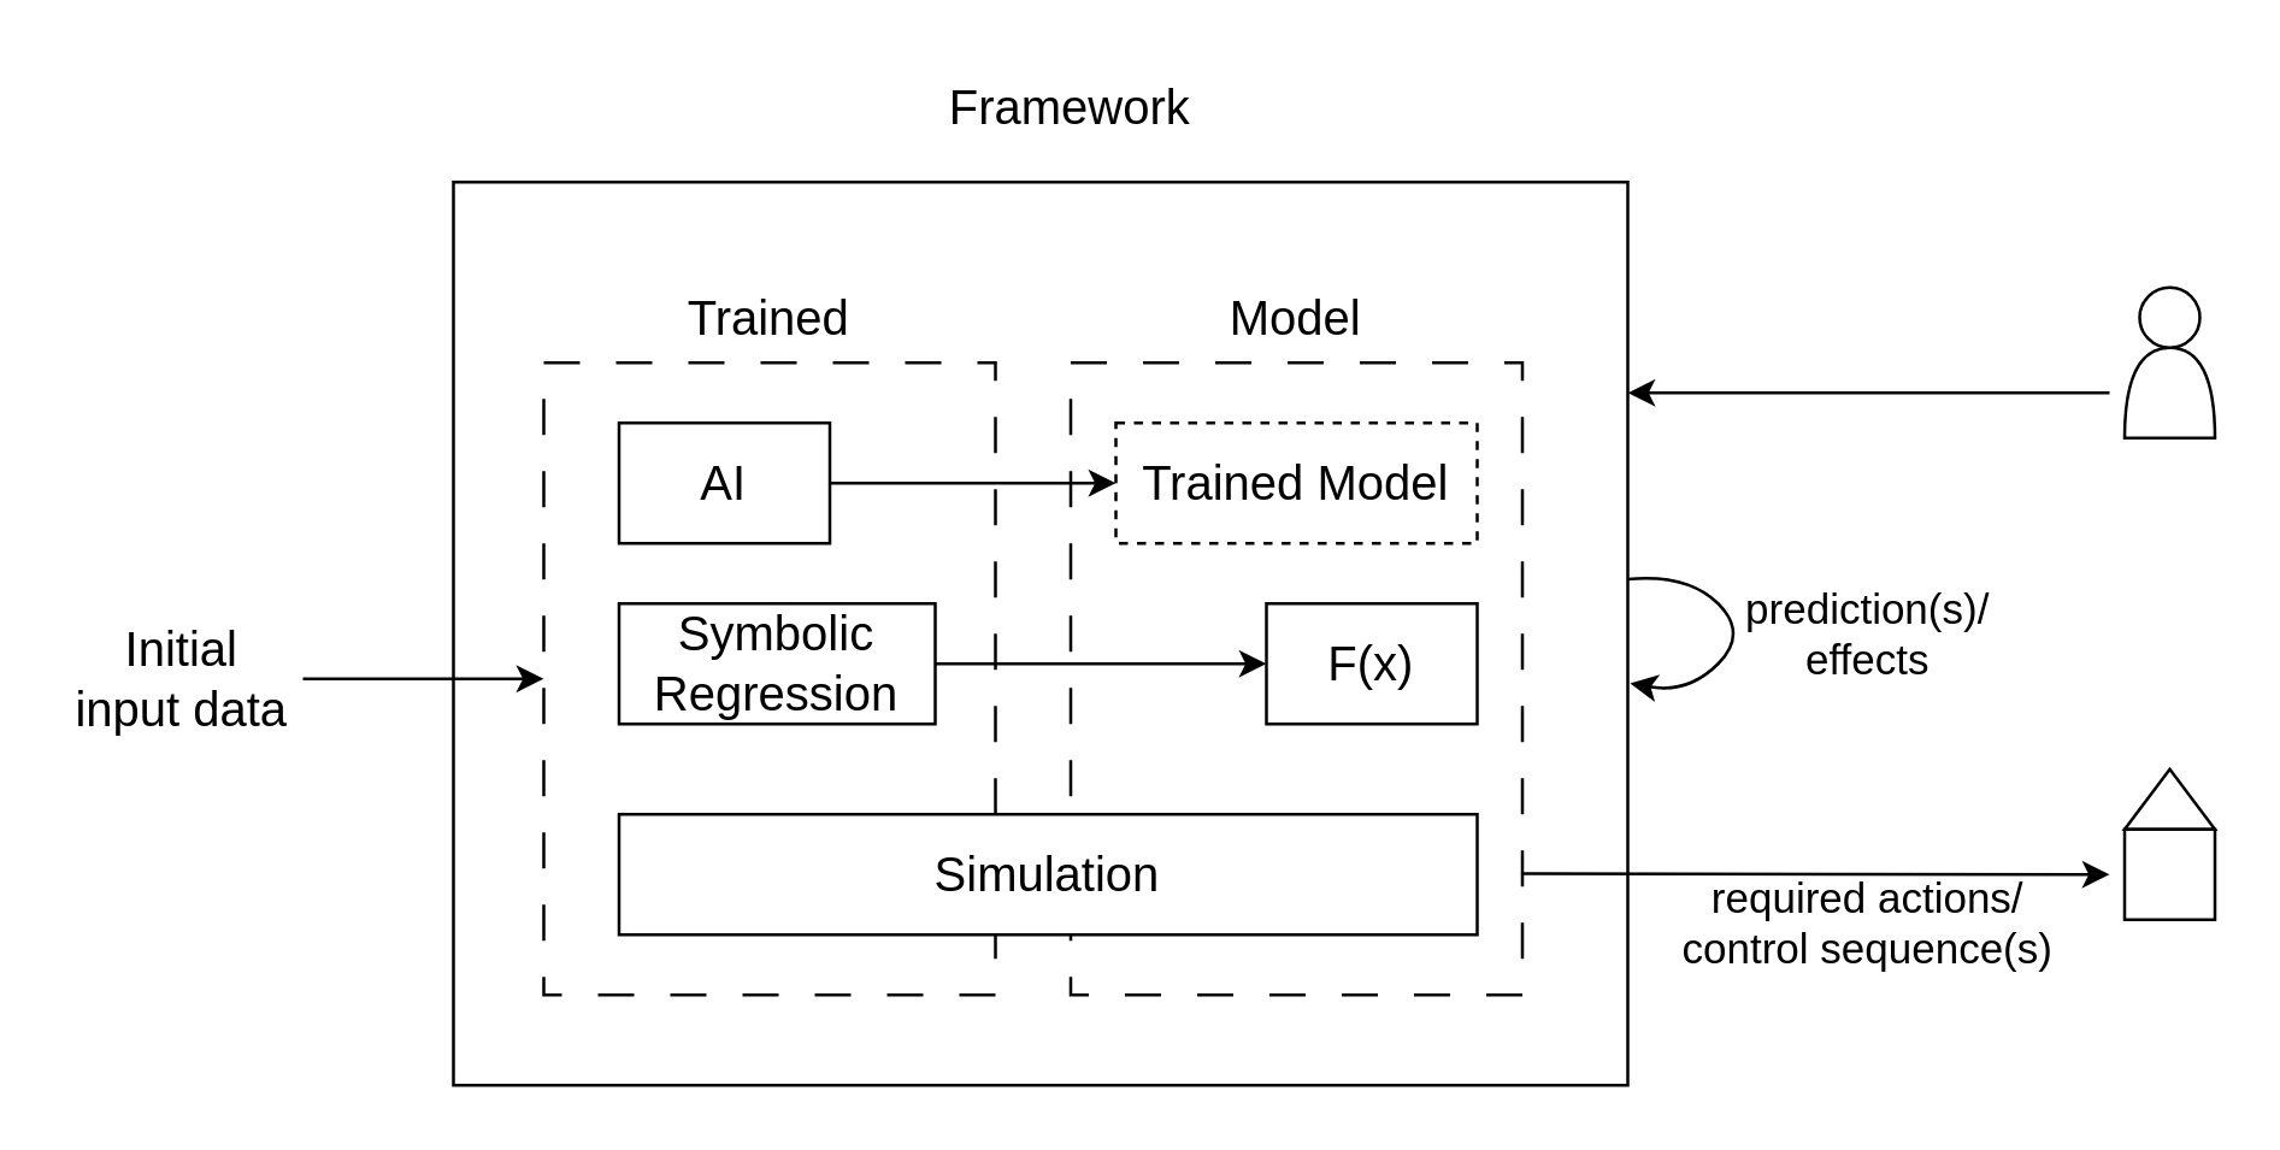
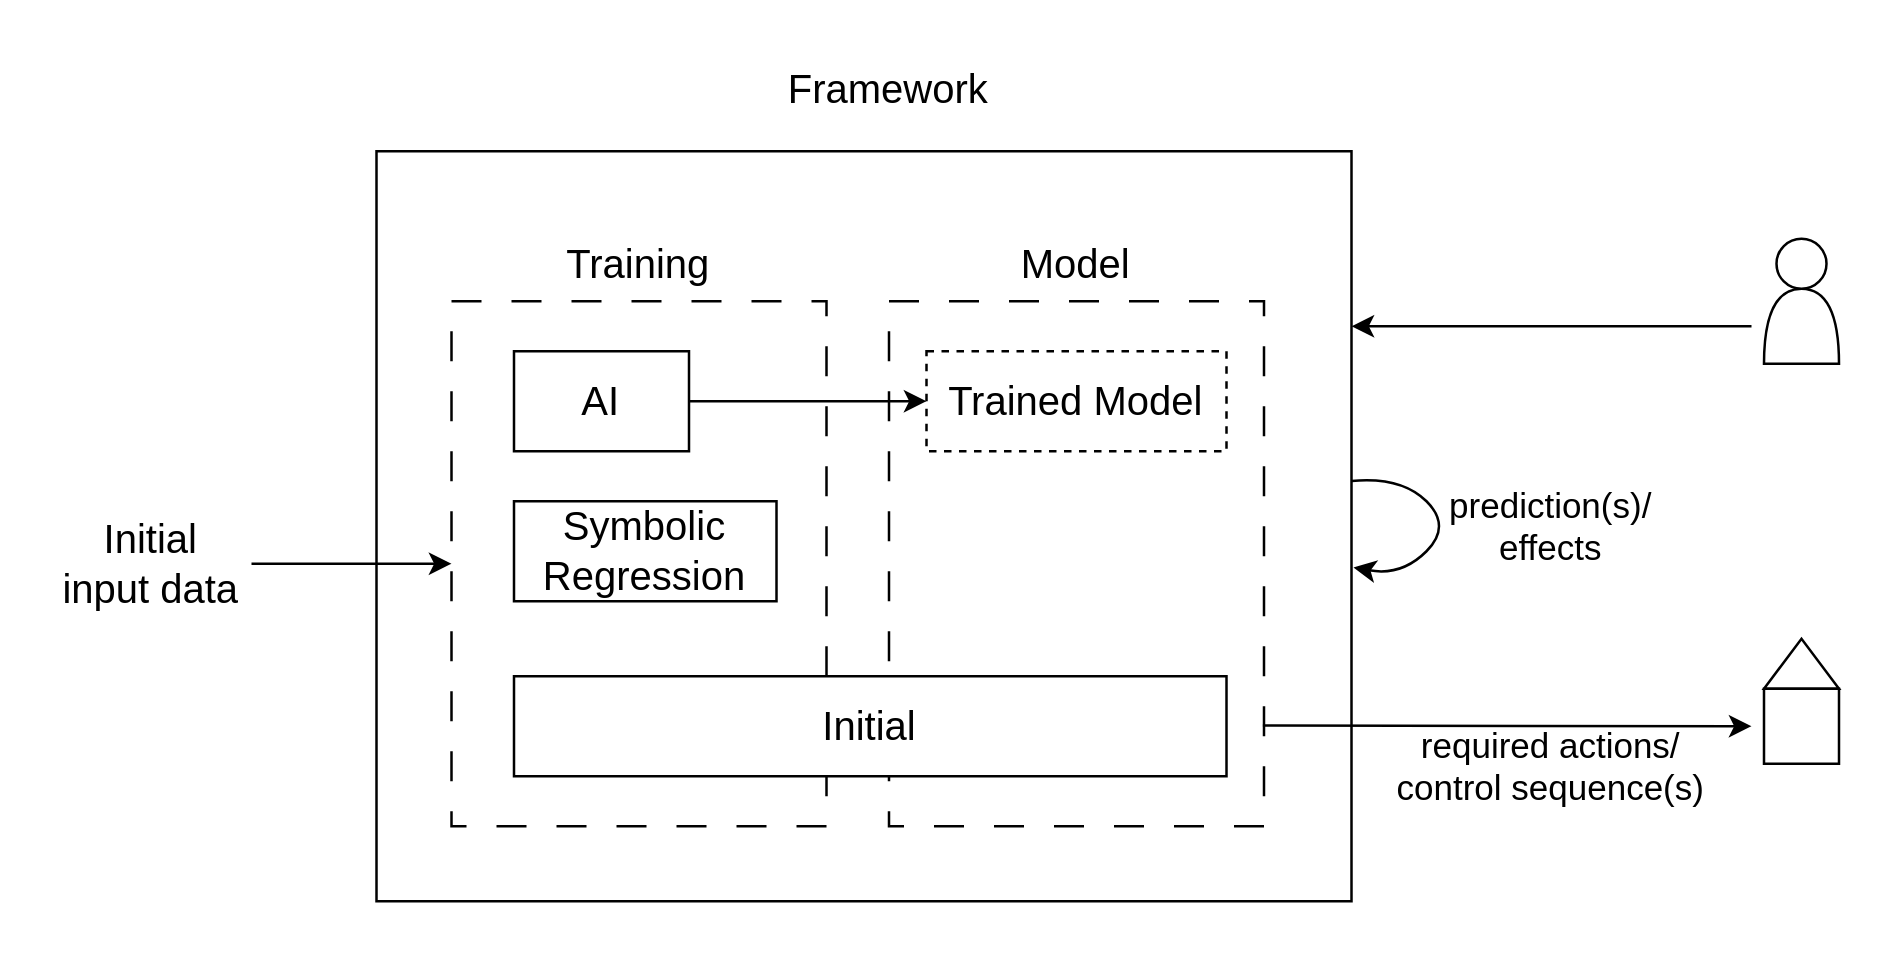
- <mxCell id="10" value="Trained" style="text;html=1;strokeColor=none;fillColor=none;align=center;verticalAlign=middle;whiteSpace=wrap;rounded=0;fontSize=16;" vertex="1" parent="1"><mxGeometry x="185" y="90" width="140" height="30" as="geometry" /></mxCell>
+ <mxCell id="10" value="Training" style="text;html=1;strokeColor=none;fillColor=none;align=center;verticalAlign=middle;whiteSpace=wrap;rounded=0;fontSize=16;" vertex="1" parent="1"><mxGeometry x="185" y="90" width="140" height="30" as="geometry" /></mxCell>
- <mxCell id="13" value="" style="endArrow=classic;html=1;rounded=0;fontSize=16;strokeWidth=1;" edge="1" parent="1" source="7" target="6"><mxGeometry width="50" height="50" relative="1" as="geometry"><mxPoint x="285" y="170" as="sourcePoint" /><mxPoint x="380" y="170" as="targetPoint" /></mxGeometry></mxCell>
- <mxCell id="6" value="F(x)" style="rounded=0;whiteSpace=wrap;html=1;fillColor=default;fontSize=16;" vertex="1" parent="1"><mxGeometry x="420" y="200" width="70" height="40" as="geometry" /></mxCell>
- <mxCell id="9" value="Simulation" style="rounded=0;whiteSpace=wrap;html=1;fillColor=default;fontSize=16;" vertex="1" parent="1"><mxGeometry x="205" y="270" width="285" height="40" as="geometry" /></mxCell>
+ <mxCell id="9" value="Initial" style="rounded=0;whiteSpace=wrap;html=1;fillColor=default;fontSize=16;" vertex="1" parent="1"><mxGeometry x="205" y="270" width="285" height="40" as="geometry" /></mxCell>
